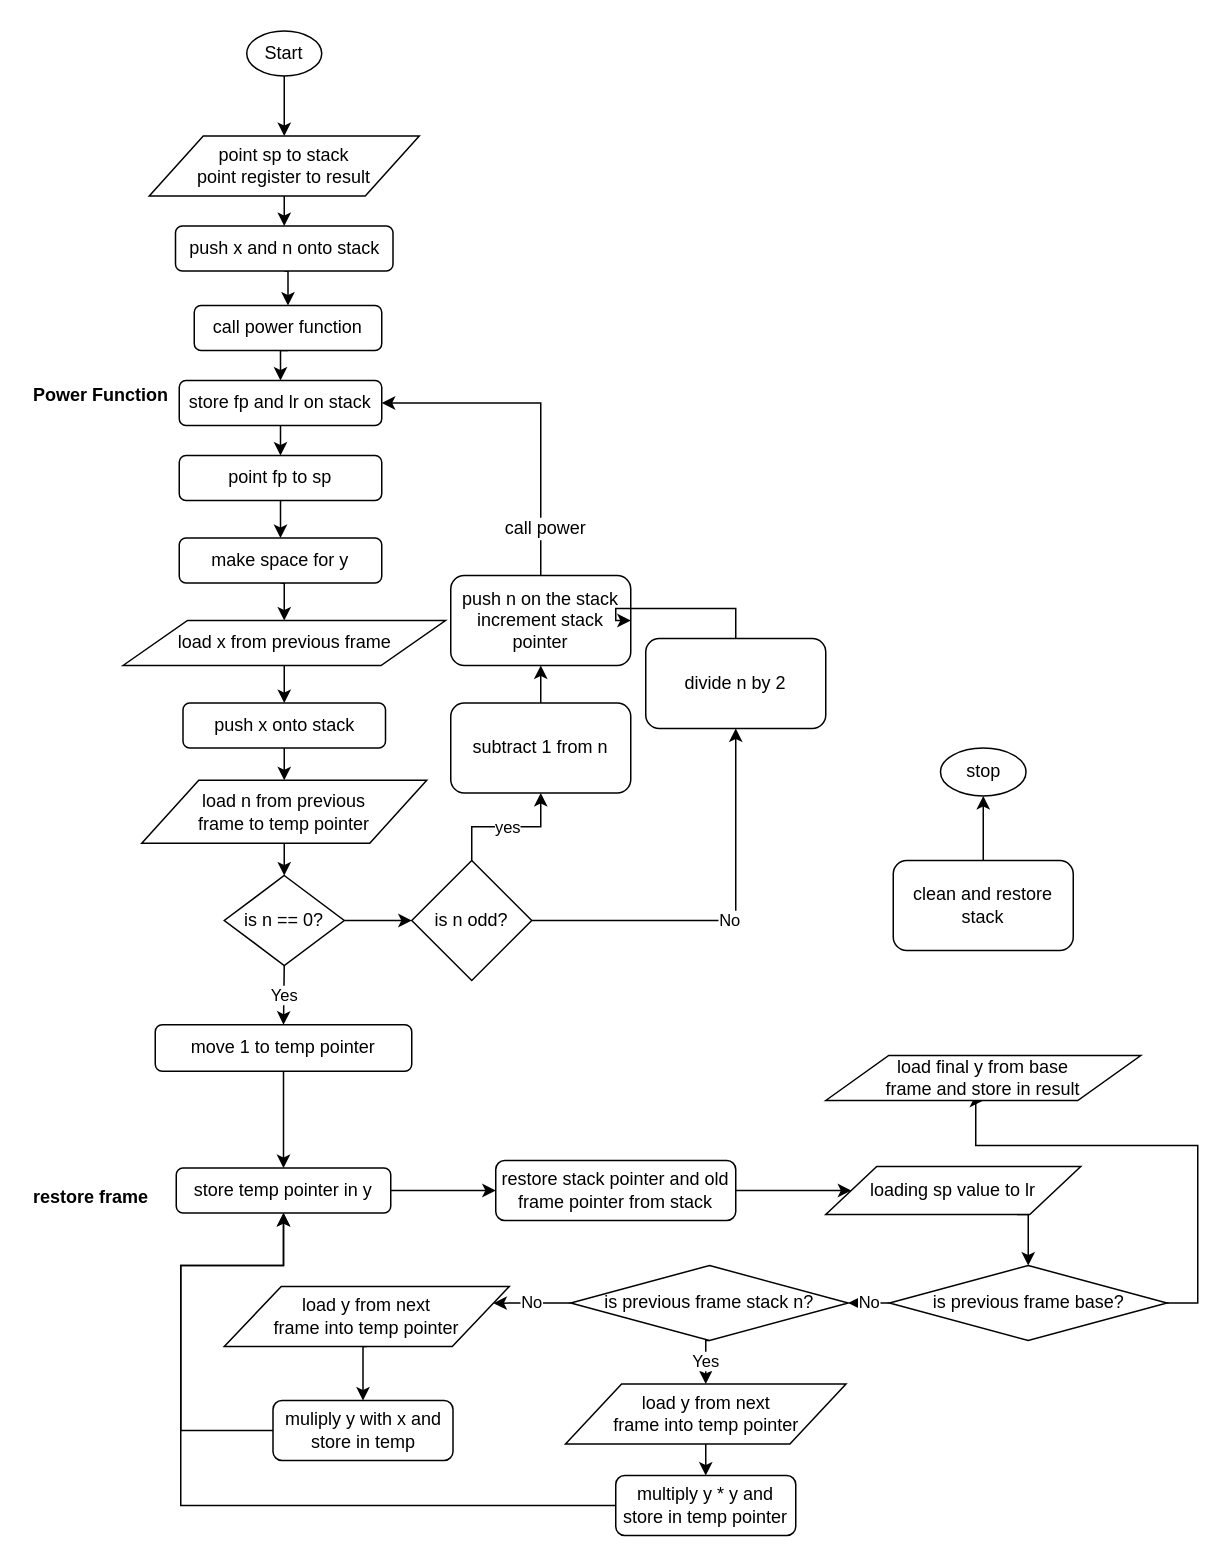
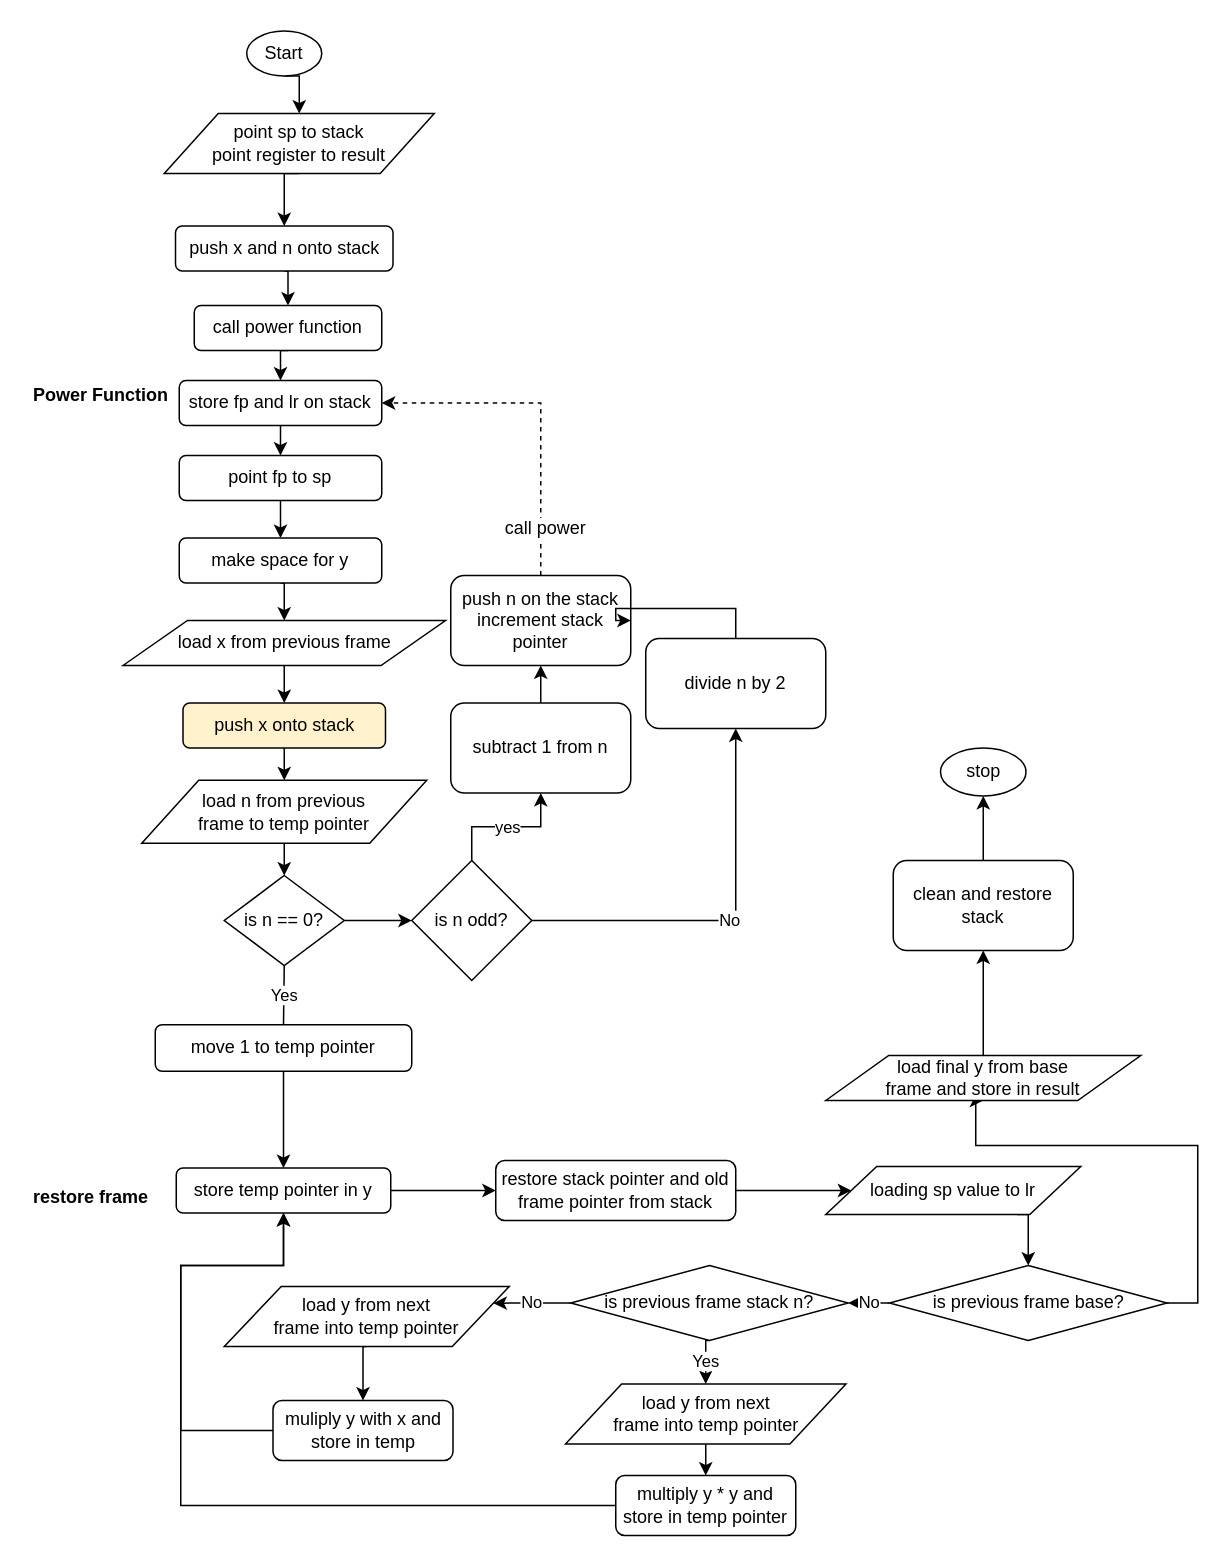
- <mxCell id="5" value="&lt;div&gt;point sp to stack&lt;/div&gt;&lt;div&gt;point register to result&lt;br&gt;&lt;/div&gt;" style="shape=parallelogram;perimeter=parallelogramPerimeter;whiteSpace=wrap;html=1;" vertex="1" parent="1"><mxGeometry x="99" y="90" width="180" height="40" as="geometry" /></mxCell>
+ <mxCell id="5" value="&lt;div&gt;point sp to stack&lt;/div&gt;&lt;div&gt;point register to result&lt;br&gt;&lt;/div&gt;" style="shape=parallelogram;perimeter=parallelogramPerimeter;whiteSpace=wrap;html=1;" vertex="1" parent="1"><mxGeometry x="109" y="75" width="180" height="40" as="geometry" /></mxCell>
- <mxCell id="38" style="edgeStyle=orthogonalEdgeStyle;rounded=0;orthogonalLoop=1;jettySize=auto;html=1;exitX=0.5;exitY=0;exitDx=0;exitDy=0;entryX=1;entryY=0.5;entryDx=0;entryDy=0;" edge="1" parent="1" source="40" target="11"><mxGeometry relative="1" as="geometry" /></mxCell>
+ <mxCell id="38" style="edgeStyle=orthogonalEdgeStyle;rounded=0;orthogonalLoop=1;jettySize=auto;html=1;exitX=0.5;exitY=0;exitDx=0;exitDy=0;entryX=1;entryY=0.5;entryDx=0;entryDy=0;dashed=1;" edge="1" parent="1" source="40" target="11"><mxGeometry relative="1" as="geometry" /></mxCell>
- <mxCell id="19" value="push x onto stack" style="rounded=1;whiteSpace=wrap;html=1;" vertex="1" parent="1"><mxGeometry x="121.5" y="468" width="135" height="30" as="geometry" /></mxCell>
+ <mxCell id="19" value="push x onto stack" style="rounded=1;whiteSpace=wrap;html=1;fillColor=#fff2cc;" vertex="1" parent="1"><mxGeometry x="121.5" y="468" width="135" height="30" as="geometry" /></mxCell>
+ <mxCell id="59" style="edgeStyle=orthogonalEdgeStyle;rounded=0;orthogonalLoop=1;jettySize=auto;html=1;exitX=0.5;exitY=0;exitDx=0;exitDy=0;entryX=0.5;entryY=1;entryDx=0;entryDy=0;" edge="1" parent="1" source="60" target="62"><mxGeometry relative="1" as="geometry" /></mxCell>
- <mxCell id="22" value="Yes" style="edgeStyle=orthogonalEdgeStyle;rounded=0;orthogonalLoop=1;jettySize=auto;html=1;exitX=0.5;exitY=1;exitDx=0;exitDy=0;entryX=0.5;entryY=0;entryDx=0;entryDy=0;" edge="1" parent="1" source="24" target="32"><mxGeometry relative="1" as="geometry"><mxPoint x="189" y="673" as="targetPoint" /></mxGeometry></mxCell>
+ <mxCell id="22" value="Yes" style="edgeStyle=orthogonalEdgeStyle;rounded=0;orthogonalLoop=1;jettySize=auto;html=1;exitX=0.5;exitY=1;exitDx=0;exitDy=0;entryX=0.5;entryY=0;entryDx=0;entryDy=0;endArrow=none;" edge="1" parent="1" source="24" target="32"><mxGeometry relative="1" as="geometry"><mxPoint x="189" y="673" as="targetPoint" /></mxGeometry></mxCell>
